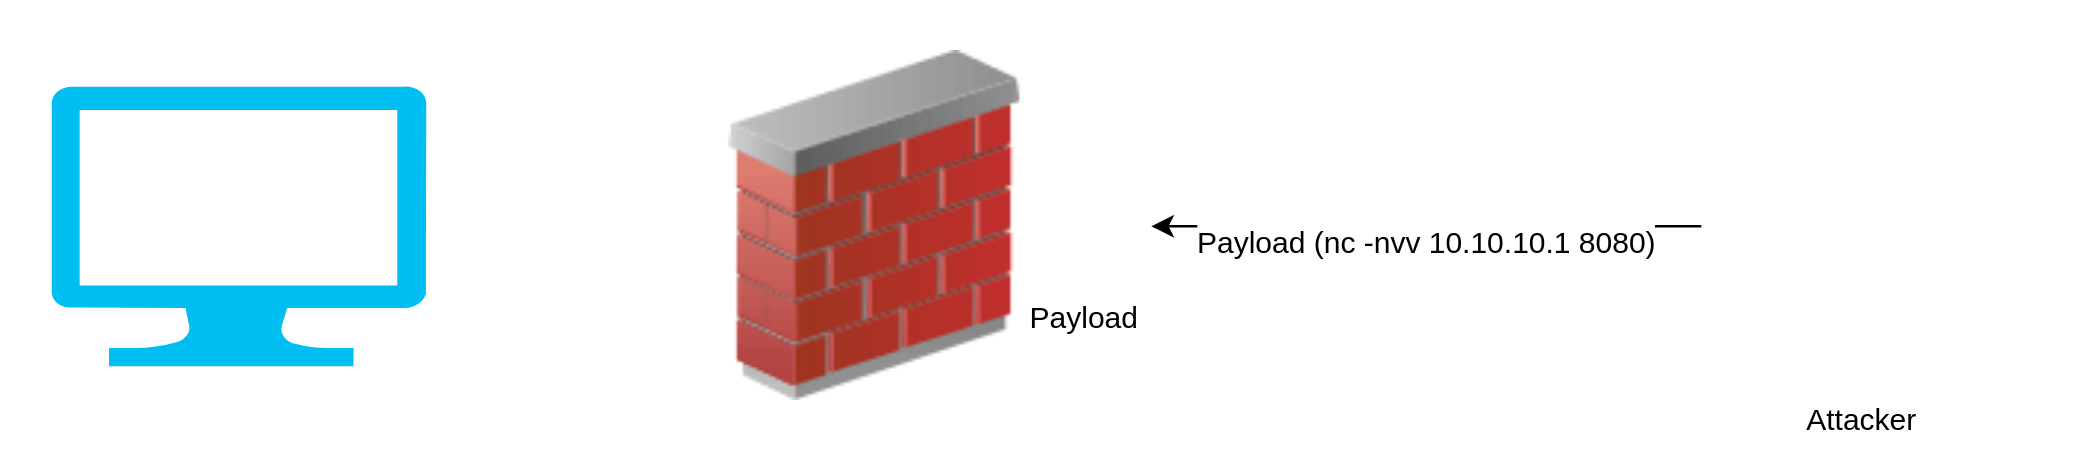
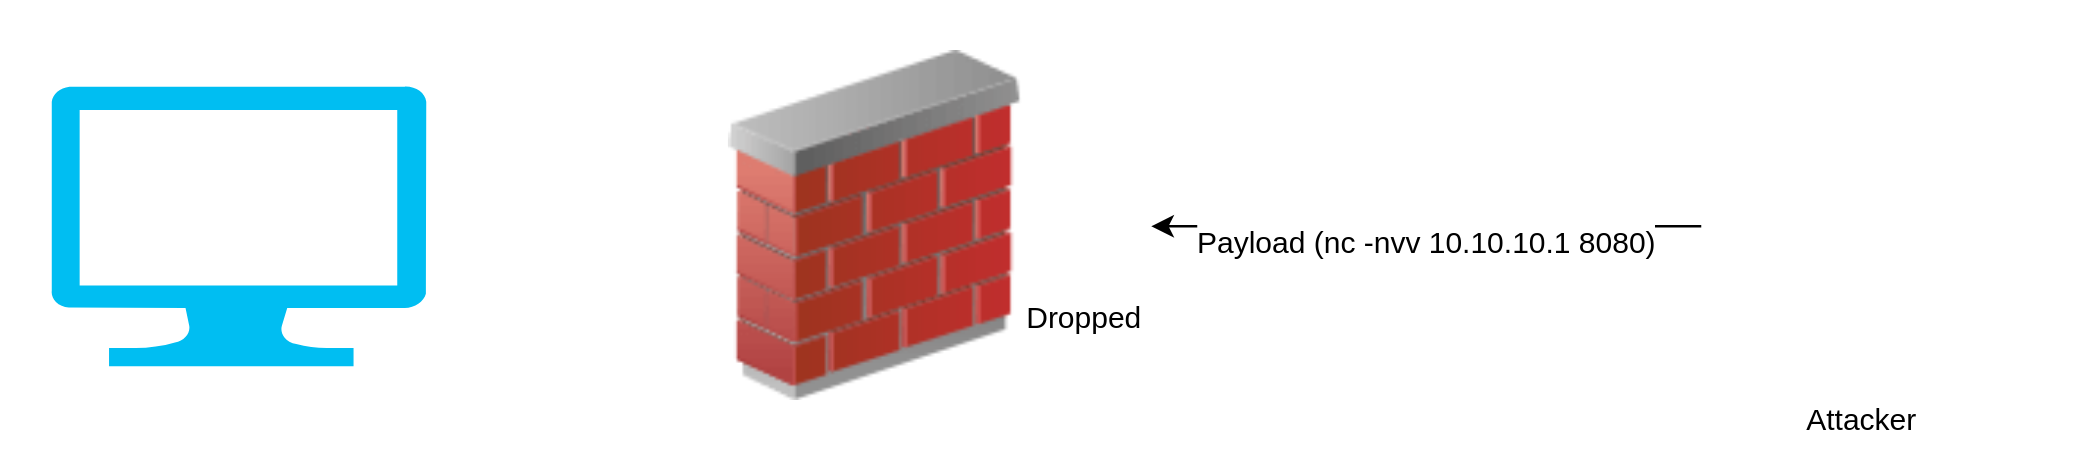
- <mxCell id="6" value="Payload" style="shape=image;html=1;verticalAlign=top;verticalLabelPosition=bottom;labelBackgroundColor=#ffffff;imageAspect=0;aspect=fixed;image=https://cdn3.iconfinder.com/data/icons/fatcow/32/cross.png" vertex="1" parent="1"><mxGeometry x="410" y="67" width="46" height="46" as="geometry" /></mxCell>
+ <mxCell id="6" value="Dropped" style="shape=image;html=1;verticalAlign=top;verticalLabelPosition=bottom;labelBackgroundColor=#ffffff;imageAspect=0;aspect=fixed;image=https://cdn3.iconfinder.com/data/icons/fatcow/32/cross.png" vertex="1" parent="1"><mxGeometry x="410" y="67" width="46" height="46" as="geometry" /></mxCell>
